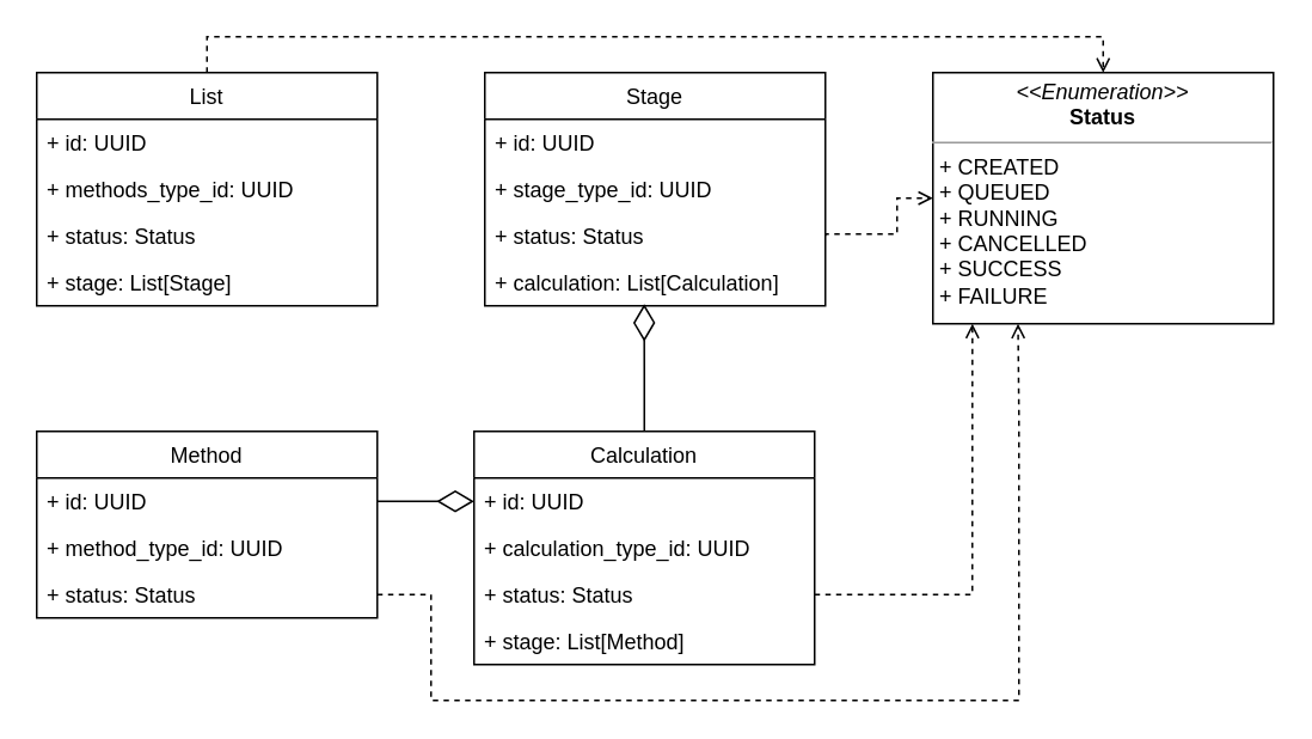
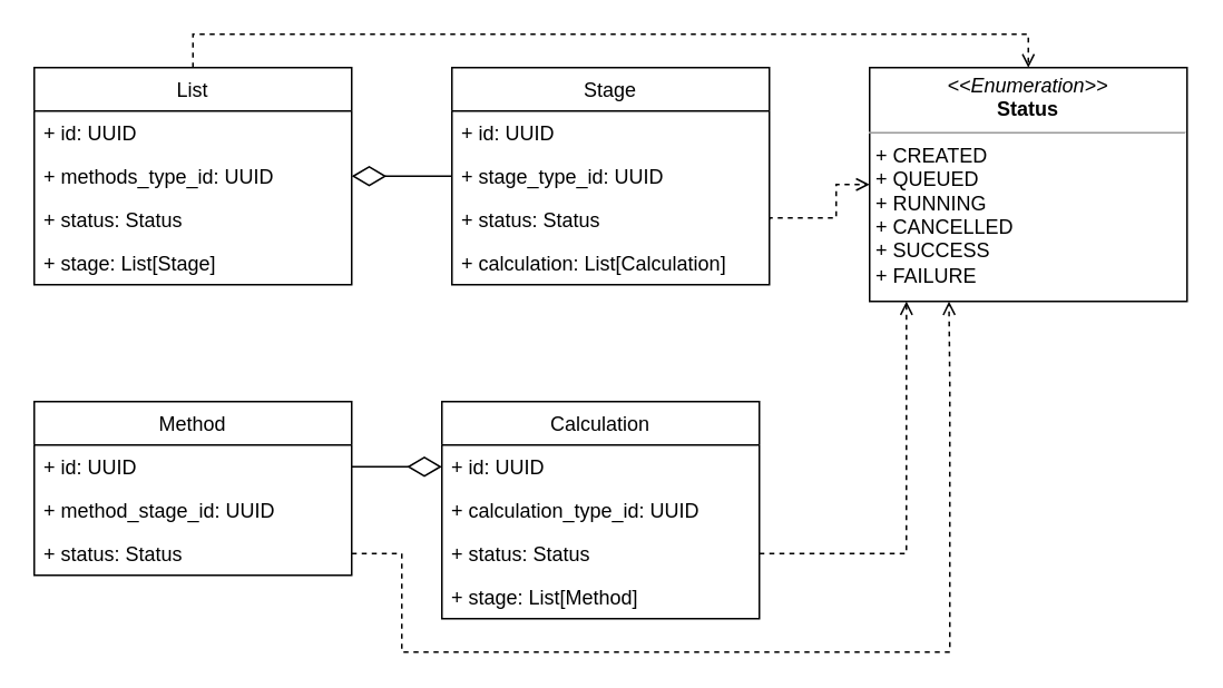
+ <mxCell id="24" style="edgeStyle=orthogonalEdgeStyle;rounded=0;orthogonalLoop=1;jettySize=auto;html=1;exitX=0;exitY=0.5;exitDx=0;exitDy=0;entryX=1;entryY=0.5;entryDx=0;entryDy=0;endArrow=diamondThin;endFill=0;endSize=18;" edge="1" parent="1" source="9" target="4"><mxGeometry relative="1" as="geometry" /></mxCell>
- <mxCell id="13" style="edgeStyle=orthogonalEdgeStyle;rounded=0;orthogonalLoop=1;jettySize=auto;html=1;exitX=0.5;exitY=0;exitDx=0;exitDy=0;entryX=0.468;entryY=0.962;entryDx=0;entryDy=0;entryPerimeter=0;endArrow=diamondThin;endFill=0;endSize=18;" edge="1" parent="1" source="14" target="11"><mxGeometry relative="1" as="geometry" /></mxCell>
- <mxCell id="21" value="+ method_type_id: UUID" style="text;strokeColor=none;fillColor=none;align=left;verticalAlign=top;spacingLeft=4;spacingRight=4;overflow=hidden;rotatable=0;points=[[0,0.5],[1,0.5]];portConstraint=eastwest;" vertex="1" parent="19"><mxGeometry y="52" width="190" height="26" as="geometry" /></mxCell>
+ <mxCell id="21" value="+ method_stage_id: UUID" style="text;strokeColor=none;fillColor=none;align=left;verticalAlign=top;spacingLeft=4;spacingRight=4;overflow=hidden;rotatable=0;points=[[0,0.5],[1,0.5]];portConstraint=eastwest;" vertex="1" parent="19"><mxGeometry y="52" width="190" height="26" as="geometry" /></mxCell>
